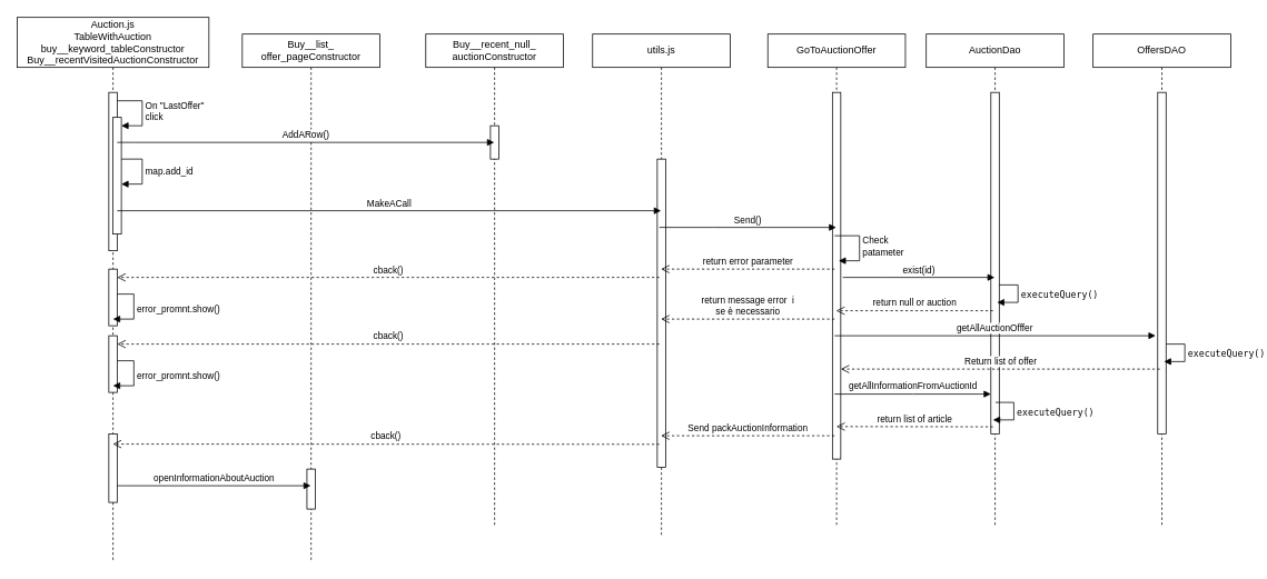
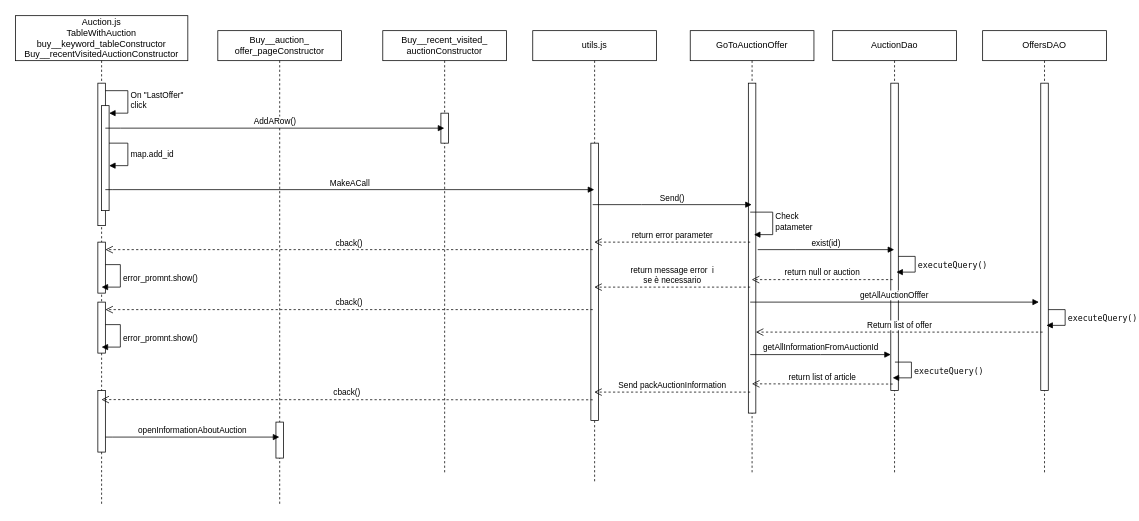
- <mxCell id="10" value="Buy__list_&lt;br&gt;offer_pageConstructor" style="shape=umlLifeline;perimeter=lifelinePerimeter;whiteSpace=wrap;html=1;container=0;dropTarget=0;collapsible=0;recursiveResize=0;outlineConnect=0;portConstraint=eastwest;newEdgeStyle={&quot;edgeStyle&quot;:&quot;elbowEdgeStyle&quot;,&quot;elbow&quot;:&quot;vertical&quot;,&quot;curved&quot;:0,&quot;rounded&quot;:0};" parent="1" vertex="1"><mxGeometry x="290" y="40" width="165" height="632" as="geometry" /></mxCell>
+ <mxCell id="10" value="Buy__auction_&lt;br&gt;offer_pageConstructor" style="shape=umlLifeline;perimeter=lifelinePerimeter;whiteSpace=wrap;html=1;container=0;dropTarget=0;collapsible=0;recursiveResize=0;outlineConnect=0;portConstraint=eastwest;newEdgeStyle={&quot;edgeStyle&quot;:&quot;elbowEdgeStyle&quot;,&quot;elbow&quot;:&quot;vertical&quot;,&quot;curved&quot;:0,&quot;rounded&quot;:0};" parent="1" vertex="1"><mxGeometry x="290" y="40" width="165" height="632" as="geometry" /></mxCell>
- <mxCell id="12" value="Buy__recent_null_&lt;br&gt;auctionConstructor" style="shape=umlLifeline;perimeter=lifelinePerimeter;whiteSpace=wrap;html=1;container=0;dropTarget=0;collapsible=0;recursiveResize=0;outlineConnect=0;portConstraint=eastwest;newEdgeStyle={&quot;edgeStyle&quot;:&quot;elbowEdgeStyle&quot;,&quot;elbow&quot;:&quot;vertical&quot;,&quot;curved&quot;:0,&quot;rounded&quot;:0};" parent="1" vertex="1"><mxGeometry x="510" y="40" width="165" height="592" as="geometry" /></mxCell>
+ <mxCell id="12" value="Buy__recent_visited_&lt;br&gt;auctionConstructor" style="shape=umlLifeline;perimeter=lifelinePerimeter;whiteSpace=wrap;html=1;container=0;dropTarget=0;collapsible=0;recursiveResize=0;outlineConnect=0;portConstraint=eastwest;newEdgeStyle={&quot;edgeStyle&quot;:&quot;elbowEdgeStyle&quot;,&quot;elbow&quot;:&quot;vertical&quot;,&quot;curved&quot;:0,&quot;rounded&quot;:0};" parent="1" vertex="1"><mxGeometry x="510" y="40" width="165" height="592" as="geometry" /></mxCell>
